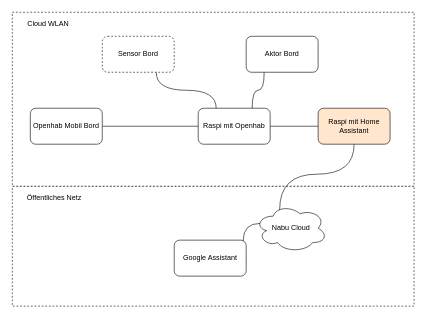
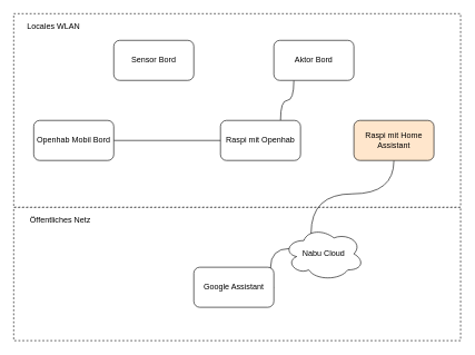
- <mxCell id="17" value="Cloud WLAN" style="text;html=1;strokeColor=none;fillColor=none;align=center;verticalAlign=middle;whiteSpace=wrap;rounded=0;" vertex="1" parent="1"><mxGeometry x="20" y="30" width="120" height="20" as="geometry" /></mxCell>
+ <mxCell id="17" value="Locales WLAN" style="text;html=1;strokeColor=none;fillColor=none;align=center;verticalAlign=middle;whiteSpace=wrap;rounded=0;" vertex="1" parent="1"><mxGeometry x="20" y="30" width="120" height="20" as="geometry" /></mxCell>
- <mxCell id="9" value="Sensor Bord" style="rounded=1;whiteSpace=wrap;html=1;dashed=1;" vertex="1" parent="1"><mxGeometry x="170" y="60" width="120" height="60" as="geometry" /></mxCell>
+ <mxCell id="9" value="Sensor Bord" style="rounded=1;whiteSpace=wrap;html=1;" vertex="1" parent="1"><mxGeometry x="170" y="60" width="120" height="60" as="geometry" /></mxCell>
- <mxCell id="8" style="edgeStyle=orthogonalEdgeStyle;rounded=0;orthogonalLoop=1;jettySize=auto;html=1;exitX=0.75;exitY=1;exitDx=0;exitDy=0;entryX=0.25;entryY=0;entryDx=0;entryDy=0;endArrow=none;endFill=0;curved=1;" edge="1" parent="1" source="9" target="6"><mxGeometry relative="1" as="geometry" /></mxCell>
- <mxCell id="5" style="edgeStyle=orthogonalEdgeStyle;rounded=0;orthogonalLoop=1;jettySize=auto;html=1;exitX=1;exitY=0.5;exitDx=0;exitDy=0;endArrow=none;endFill=0;" edge="1" parent="1" source="6" target="15"><mxGeometry relative="1" as="geometry" /></mxCell>
